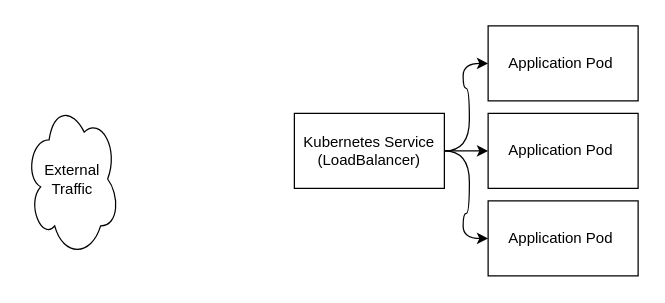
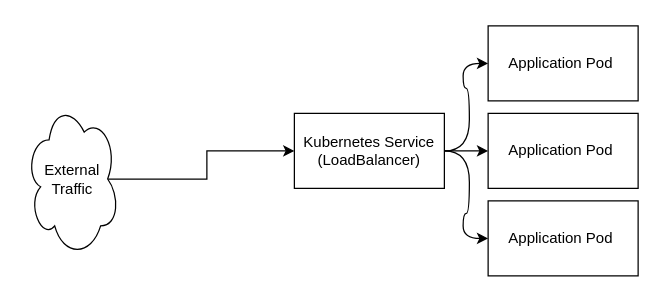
+ <mxCell id="2" style="edgeStyle=orthogonalEdgeStyle;rounded=0;orthogonalLoop=1;jettySize=auto;html=1;exitX=0.875;exitY=0.5;exitDx=0;exitDy=0;exitPerimeter=0;entryX=0;entryY=0.5;entryDx=0;entryDy=0;" edge="1" parent="1" source="3" target="7"><mxGeometry relative="1" as="geometry" /></mxCell>
